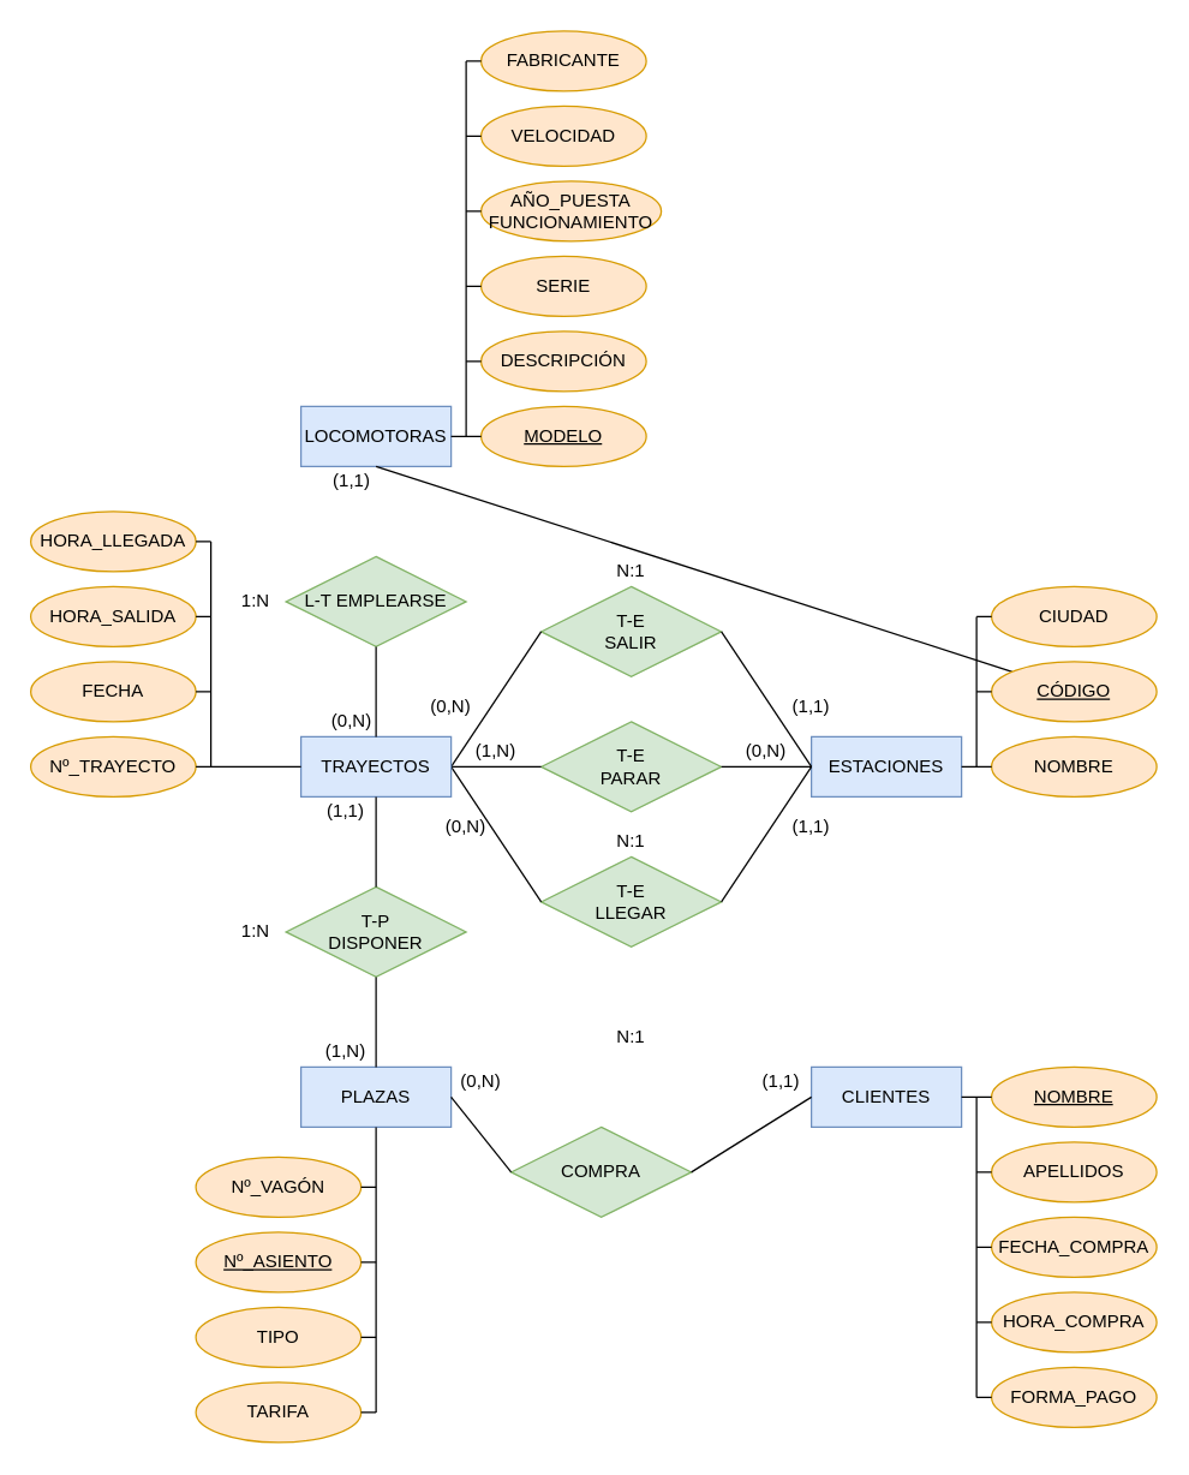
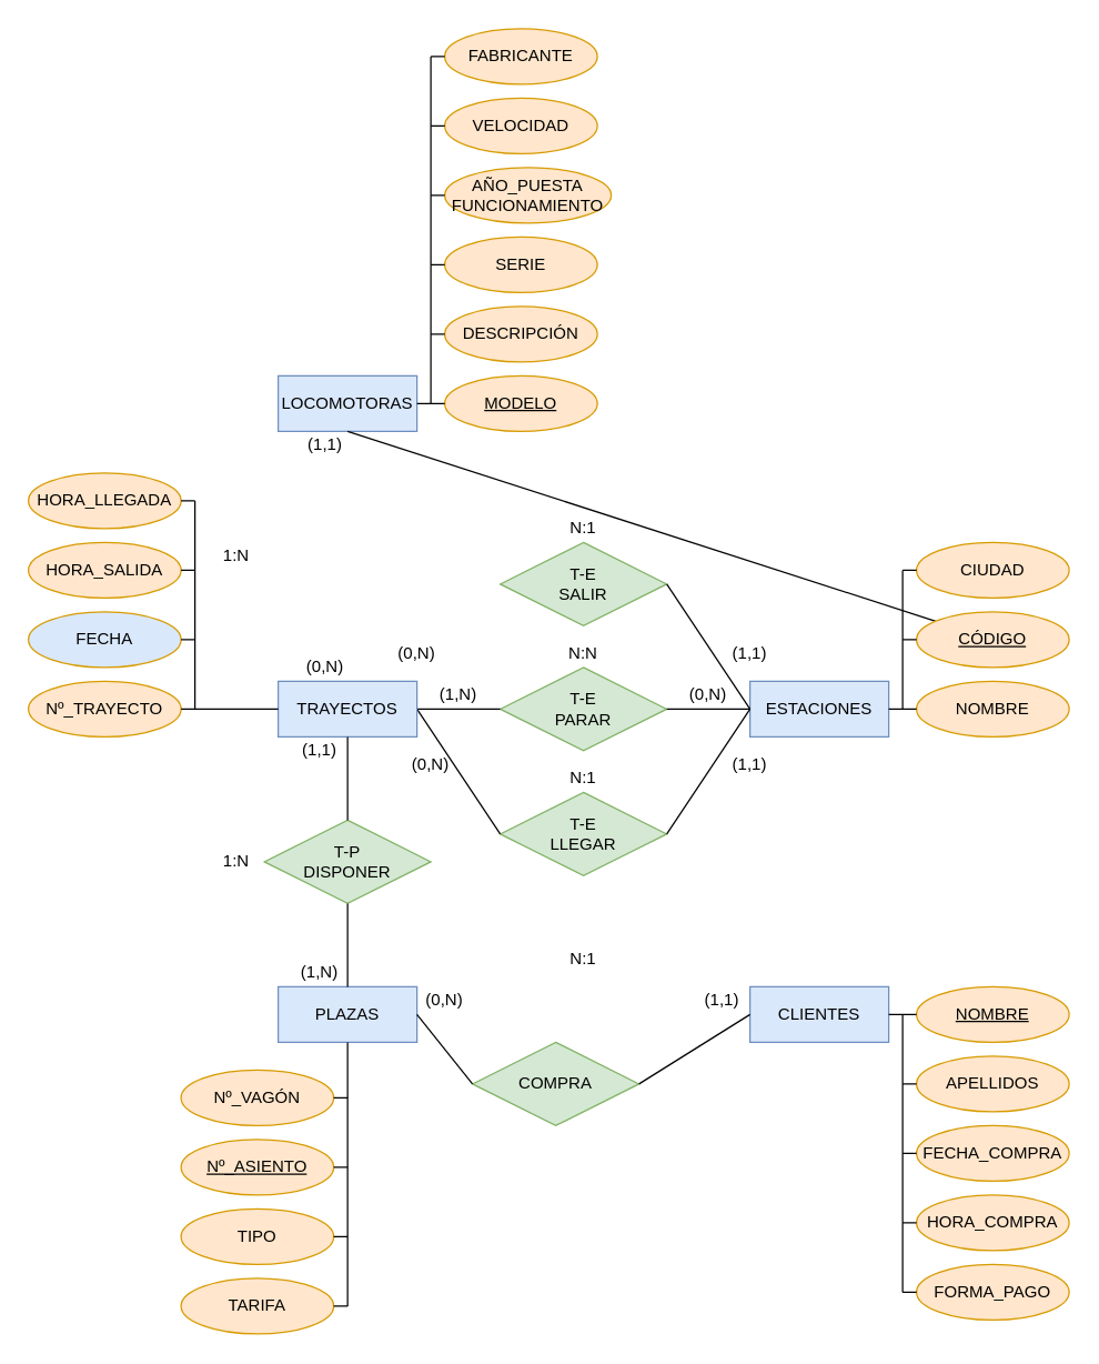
- <mxCell id="23" value="L-T EMPLEARSE" style="shape=rhombus;perimeter=rhombusPerimeter;whiteSpace=wrap;html=1;align=center;fillColor=#d5e8d4;strokeColor=#82b366;" vertex="1" parent="1"><mxGeometry x="190" y="370" width="120" height="60" as="geometry" /></mxCell>
- <mxCell id="86" value="FECHA" style="ellipse;whiteSpace=wrap;html=1;align=center;fillColor=#ffe6cc;strokeColor=#d79b00;" vertex="1" parent="1"><mxGeometry x="20" y="440" width="110" height="40" as="geometry" /></mxCell>
+ <mxCell id="86" value="FECHA" style="ellipse;whiteSpace=wrap;html=1;align=center;fillColor=#dae8fc;strokeColor=#d79b00;" vertex="1" parent="1"><mxGeometry x="20" y="440" width="110" height="40" as="geometry" /></mxCell>
- <mxCell id="25" value="" style="endArrow=none;html=1;exitX=0.5;exitY=0;exitDx=0;exitDy=0;entryX=0.5;entryY=1;entryDx=0;entryDy=0;" edge="1" parent="1" source="15" target="23"><mxGeometry width="50" height="50" relative="1" as="geometry"><mxPoint x="230" y="450" as="sourcePoint" /><mxPoint x="280" y="400" as="targetPoint" /></mxGeometry></mxCell>
- <mxCell id="12" value="" style="endArrow=none;html=1;entryX=1;entryY=0.5;entryDx=0;entryDy=0;exitX=0;exitY=0.5;exitDx=0;exitDy=0;" edge="1" parent="1" source="7" target="15"><mxGeometry width="50" height="50" relative="1" as="geometry"><mxPoint x="510" y="450" as="sourcePoint" /><mxPoint x="570" y="540" as="targetPoint" /></mxGeometry></mxCell>
+ <mxCell id="16" value="N:N" style="text;html=1;strokeColor=none;fillColor=none;align=center;verticalAlign=middle;whiteSpace=wrap;rounded=0;" vertex="1" parent="1"><mxGeometry x="400" y="460" width="40" height="20" as="geometry" /></mxCell>
